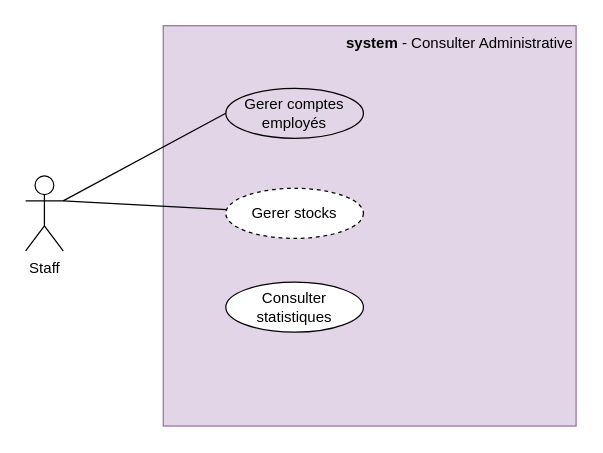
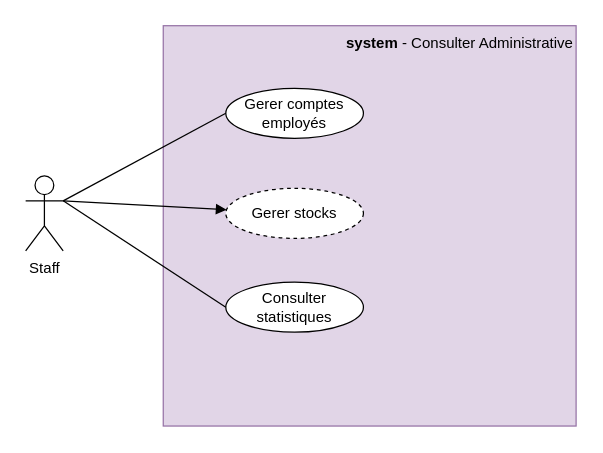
- <mxCell id="4" value="Gerer comptes employés" style="ellipse;whiteSpace=wrap;html=1;fillColor=#e1d5e7;" parent="1" vertex="1"><mxGeometry x="180" y="70" width="110" height="40" as="geometry" /></mxCell>
+ <mxCell id="4" value="Gerer comptes employés" style="ellipse;whiteSpace=wrap;html=1;" parent="1" vertex="1"><mxGeometry x="180" y="70" width="110" height="40" as="geometry" /></mxCell>
- <mxCell id="8" value="" style="endArrow=none;html=1;exitX=1;exitY=0.333;exitDx=0;exitDy=0;exitPerimeter=0;" parent="1" source="3" target="5" edge="1"><mxGeometry width="50" height="50" relative="1" as="geometry"><mxPoint x="60" y="171.724" as="sourcePoint" /><mxPoint x="190" y="100" as="targetPoint" /></mxGeometry></mxCell>
+ <mxCell id="8" value="" style="endArrow=block;html=1;exitX=1;exitY=0.333;exitDx=0;exitDy=0;exitPerimeter=0;" parent="1" source="3" target="5" edge="1"><mxGeometry width="50" height="50" relative="1" as="geometry"><mxPoint x="60" y="171.724" as="sourcePoint" /><mxPoint x="190" y="100" as="targetPoint" /></mxGeometry></mxCell>
+ <mxCell id="9" value="" style="endArrow=none;html=1;exitX=1;exitY=0.333;exitDx=0;exitDy=0;exitPerimeter=0;entryX=0;entryY=0.5;entryDx=0;entryDy=0;" parent="1" source="3" target="6" edge="1"><mxGeometry width="50" height="50" relative="1" as="geometry"><mxPoint x="60" y="170" as="sourcePoint" /><mxPoint x="190.598" y="177.059" as="targetPoint" /></mxGeometry></mxCell>
